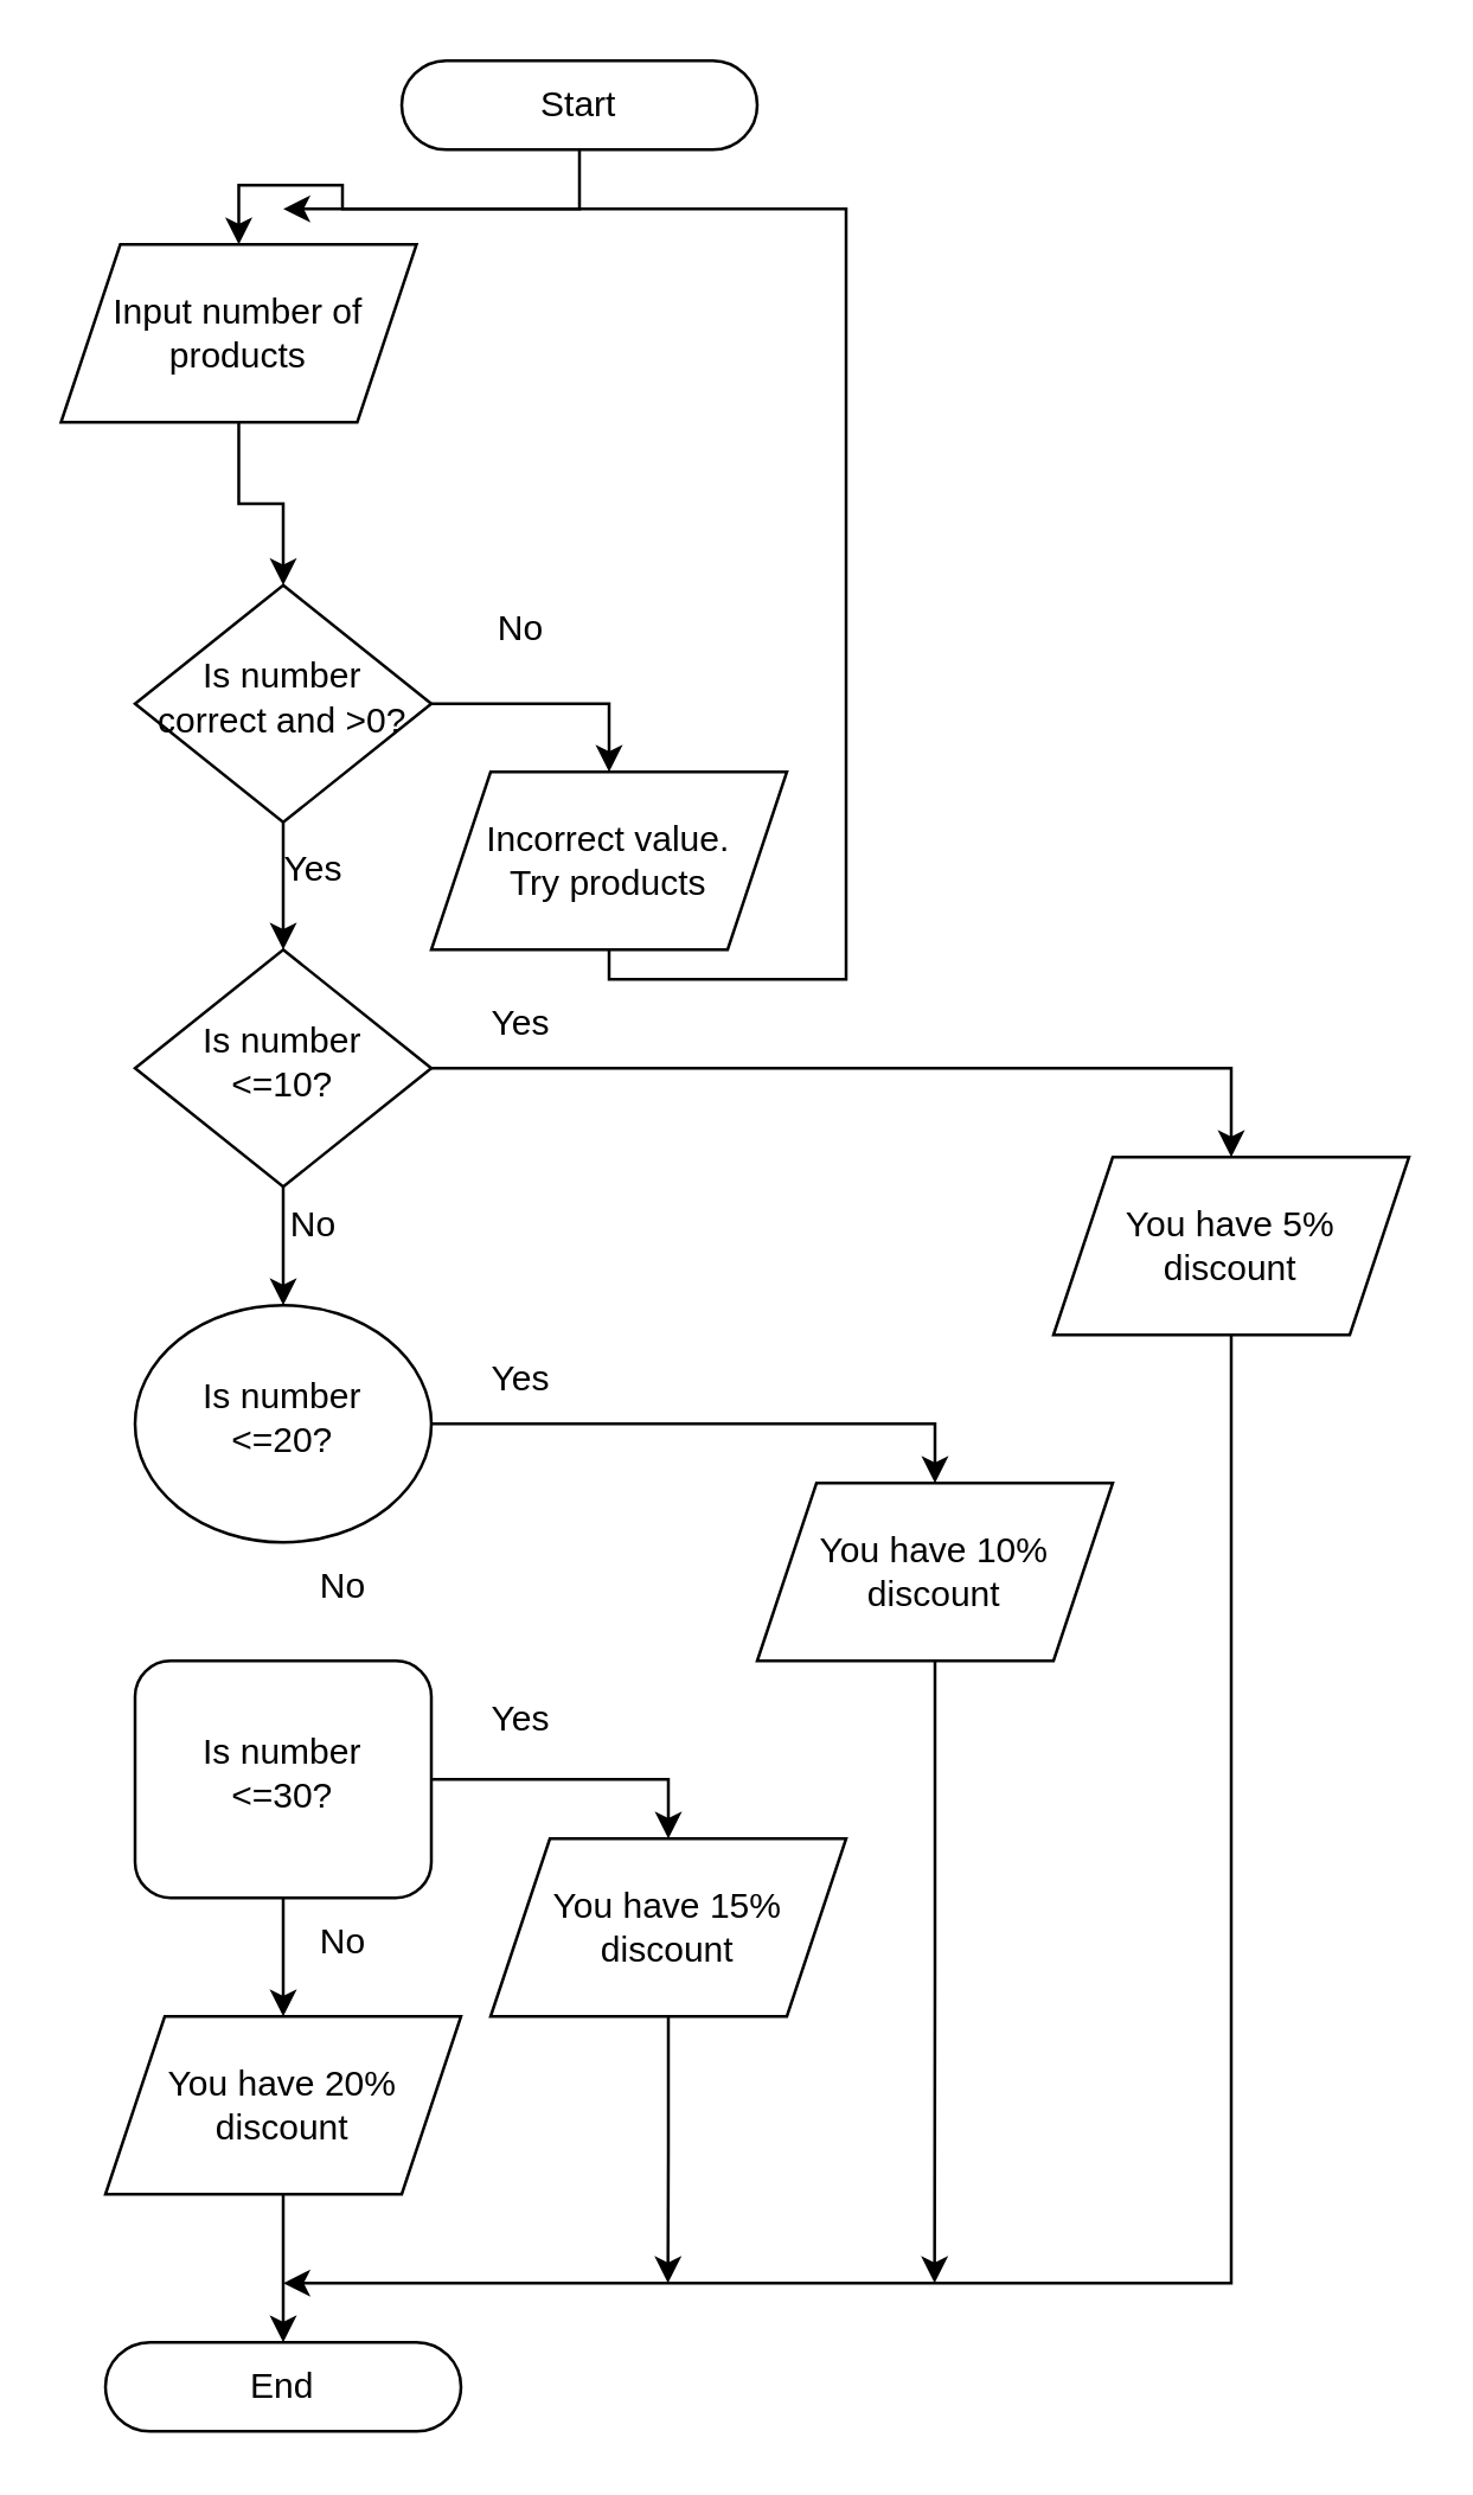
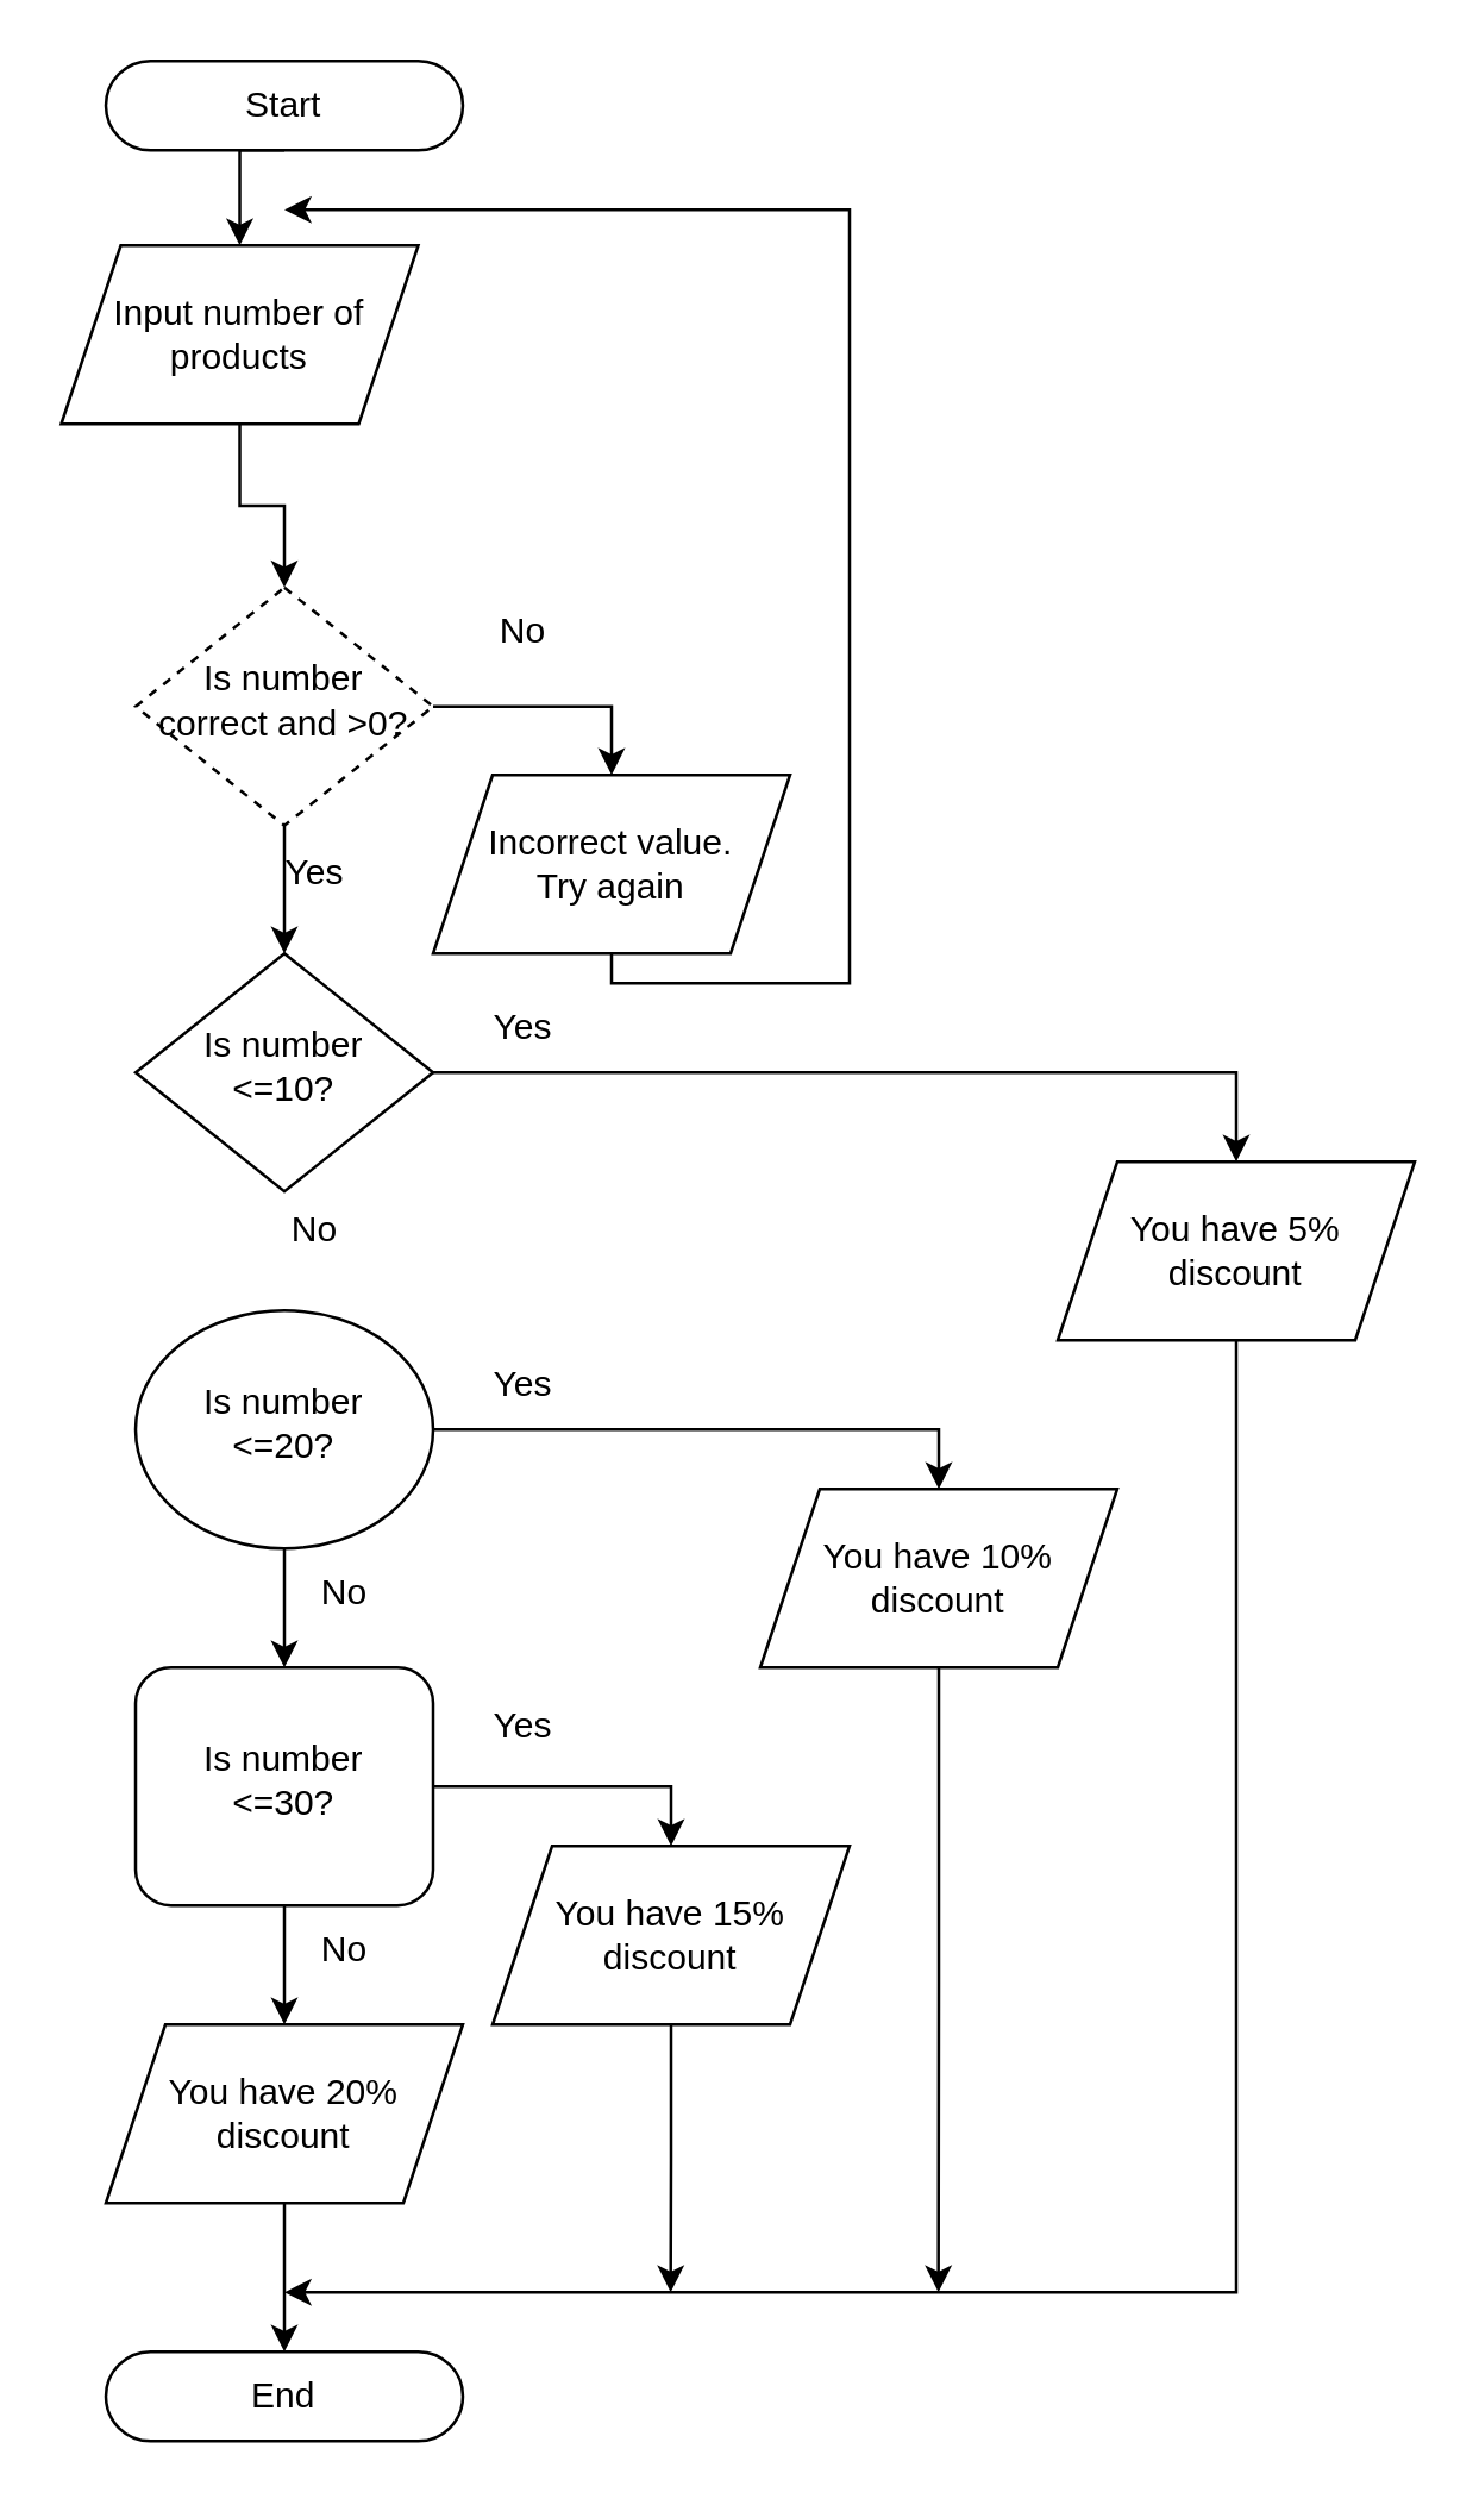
- <mxCell id="8" value="Start" style="rounded=1;whiteSpace=wrap;html=1;arcSize=50;" parent="1" vertex="1"><mxGeometry x="135" y="20" width="120" height="30" as="geometry" /></mxCell>
+ <mxCell id="8" value="Start" style="rounded=1;whiteSpace=wrap;html=1;arcSize=50;" parent="1" vertex="1"><mxGeometry x="35" y="20" width="120" height="30" as="geometry" /></mxCell>
- <mxCell id="5" value="Is number &lt;br&gt;correct and &amp;gt;0?" style="rhombus;whiteSpace=wrap;html=1;shadow=0;fontFamily=Helvetica;fontSize=12;align=center;strokeWidth=1;spacing=6;spacingTop=-4;" parent="1" vertex="1"><mxGeometry x="45" y="197" width="100" height="80" as="geometry" /></mxCell>
+ <mxCell id="5" value="Is number &lt;br&gt;correct and &amp;gt;0?" style="rhombus;whiteSpace=wrap;html=1;shadow=0;fontFamily=Helvetica;fontSize=12;align=center;strokeWidth=1;spacing=6;spacingTop=-4;dashed=1;" parent="1" vertex="1"><mxGeometry x="45" y="197" width="100" height="80" as="geometry" /></mxCell>
- <mxCell id="29" value="Incorrect value. &lt;br&gt;Try products" style="shape=parallelogram;perimeter=parallelogramPerimeter;whiteSpace=wrap;html=1;fixedSize=1;" parent="1" vertex="1"><mxGeometry x="145" y="260" width="120" height="60" as="geometry" /></mxCell>
+ <mxCell id="29" value="Incorrect value. &lt;br&gt;Try again" style="shape=parallelogram;perimeter=parallelogramPerimeter;whiteSpace=wrap;html=1;fixedSize=1;" parent="1" vertex="1"><mxGeometry x="145" y="260" width="120" height="60" as="geometry" /></mxCell>
- <mxCell id="12" style="edgeStyle=orthogonalEdgeStyle;rounded=0;orthogonalLoop=1;jettySize=auto;html=1;exitX=0.5;exitY=1;exitDx=0;exitDy=0;" parent="1" source="13" target="18" edge="1"><mxGeometry relative="1" as="geometry" /></mxCell>
+ <mxCell id="16" style="edgeStyle=orthogonalEdgeStyle;rounded=0;orthogonalLoop=1;jettySize=auto;html=1;exitX=0.5;exitY=1;exitDx=0;exitDy=0;entryX=0.5;entryY=0;entryDx=0;entryDy=0;" parent="1" source="18" target="21" edge="1"><mxGeometry relative="1" as="geometry" /></mxCell>
